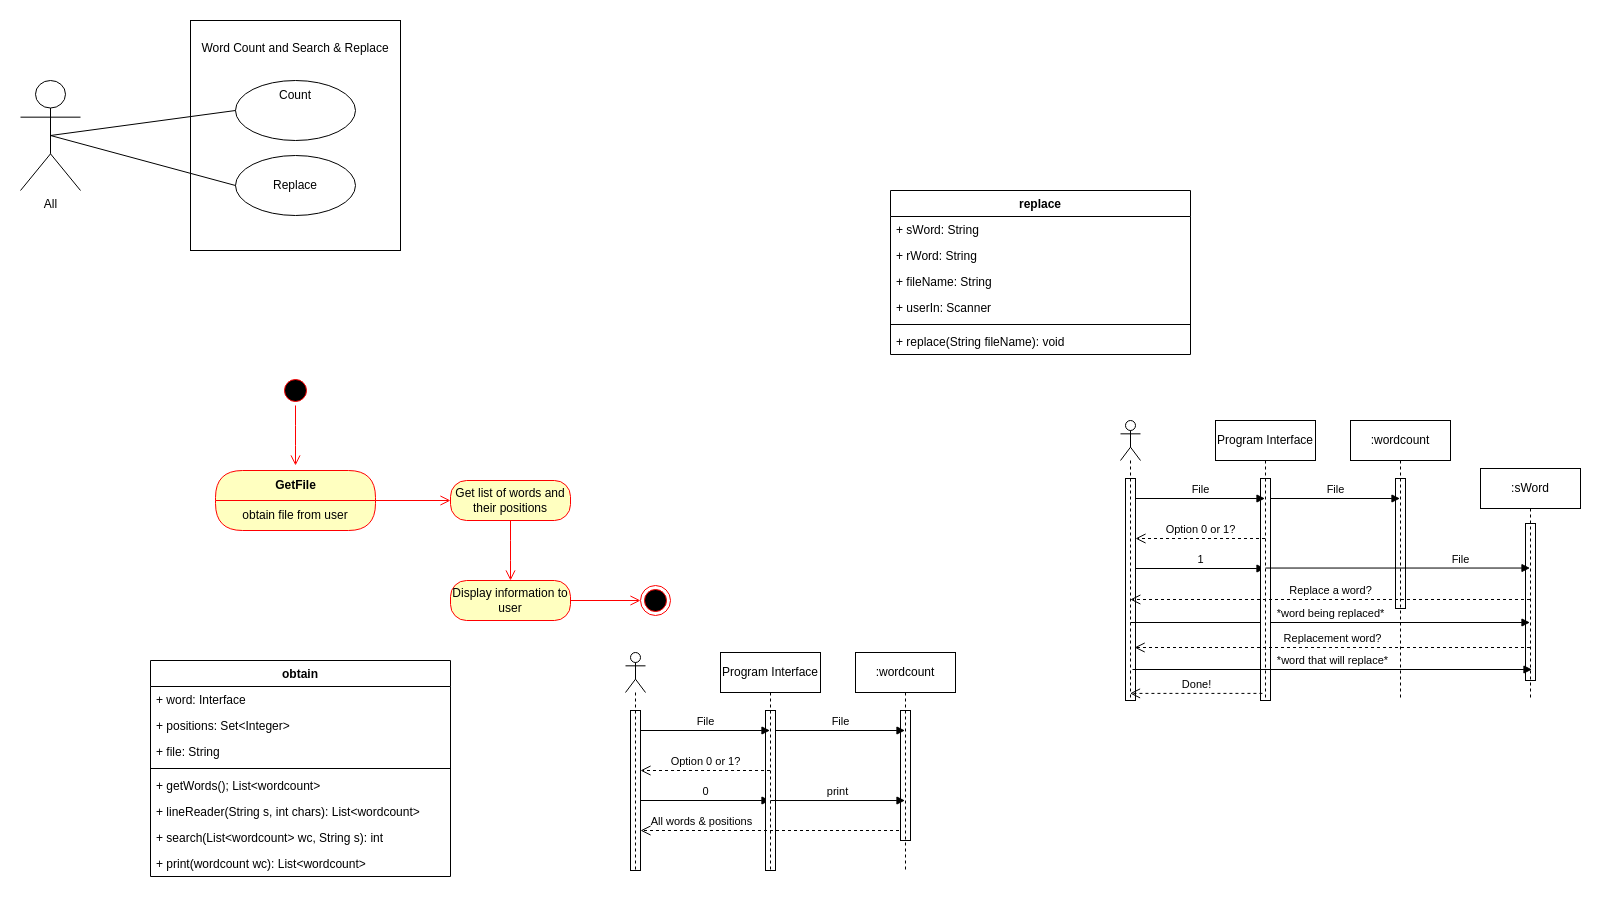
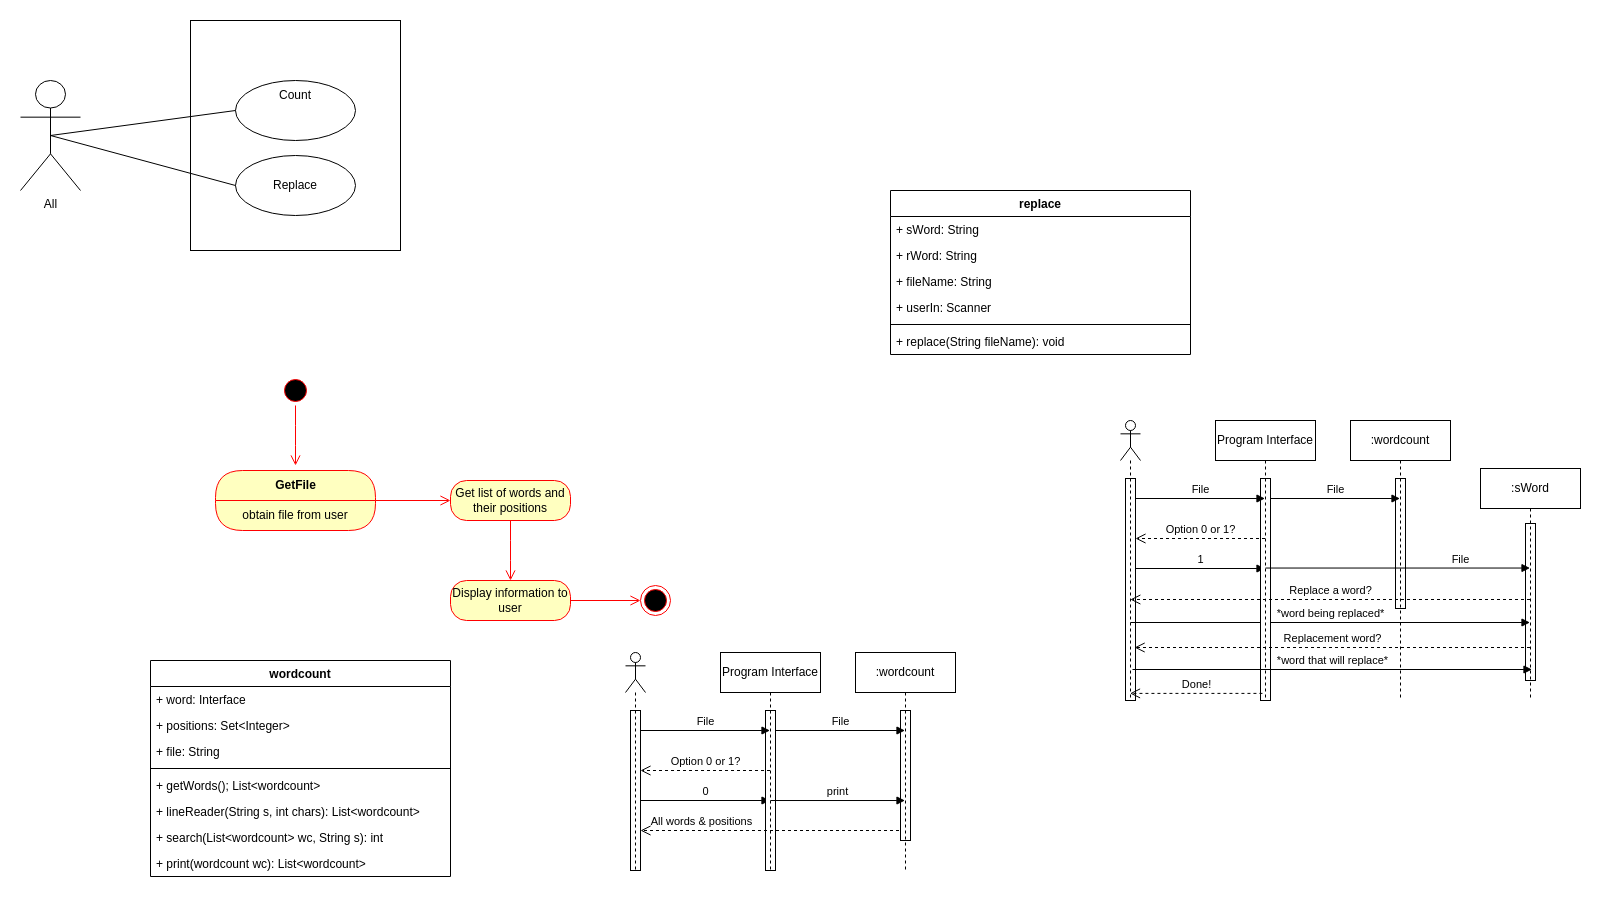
- <mxCell id="3" value="&lt;br&gt;Word Count and Search &amp;amp; Replace" style="text;html=1;strokeColor=none;fillColor=none;align=center;verticalAlign=middle;whiteSpace=wrap;rounded=0;" parent="1" vertex="1"><mxGeometry x="200" y="30" width="190" height="20" as="geometry" /></mxCell>
- <mxCell id="21" value="obtain" style="swimlane;fontStyle=1;align=center;verticalAlign=top;childLayout=stackLayout;horizontal=1;startSize=26;horizontalStack=0;resizeParent=1;resizeParentMax=0;resizeLast=0;collapsible=1;marginBottom=0;" parent="1" vertex="1"><mxGeometry x="150" y="660" width="300" height="216" as="geometry" /></mxCell>
+ <mxCell id="21" value="wordcount" style="swimlane;fontStyle=1;align=center;verticalAlign=top;childLayout=stackLayout;horizontal=1;startSize=26;horizontalStack=0;resizeParent=1;resizeParentMax=0;resizeLast=0;collapsible=1;marginBottom=0;" parent="1" vertex="1"><mxGeometry x="150" y="660" width="300" height="216" as="geometry" /></mxCell>
